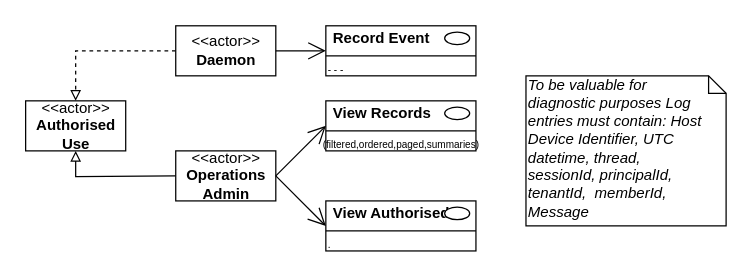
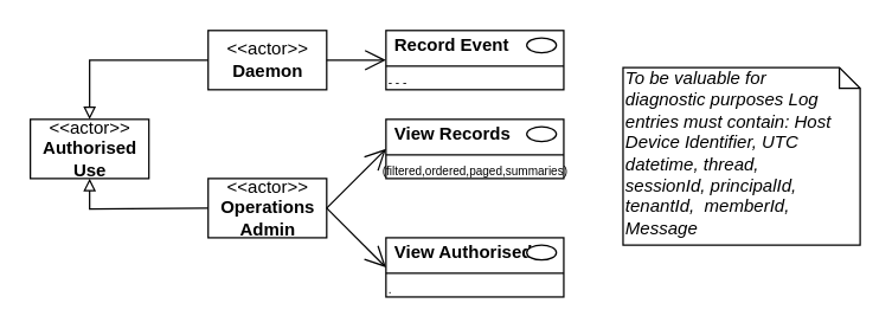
- <mxCell id="2" style="edgeStyle=orthogonalEdgeStyle;rounded=0;orthogonalLoop=1;jettySize=auto;html=1;endArrow=block;endFill=0;dashed=1;" edge="1" parent="1" source="3" target="4"><mxGeometry relative="1" as="geometry" /></mxCell>
+ <mxCell id="2" style="edgeStyle=orthogonalEdgeStyle;rounded=0;orthogonalLoop=1;jettySize=auto;html=1;endArrow=block;endFill=0;" edge="1" parent="1" source="3" target="4"><mxGeometry relative="1" as="geometry" /></mxCell>
- <mxCell id="26" value="To be valuable for diagnostic purposes Log entries must contain: Host Device Identifier, UTC datetime, thread, sessionId, principalId, tenantId,&amp;nbsp; memberId, Message&amp;nbsp;" style="shape=note;whiteSpace=wrap;html=1;size=14;verticalAlign=top;align=left;spacingTop=-6;strokeWidth=1;fontSize=12;fontStyle=2;spacingRight=16;" parent="25" vertex="1"><mxGeometry x="420" y="60" width="160" height="120" as="geometry" /></mxCell>
+ <mxCell id="26" value="To be valuable for diagnostic purposes Log entries must contain: Host Device Identifier, UTC datetime, thread, sessionId, principalId, tenantId,&amp;nbsp; memberId, Message&amp;nbsp;" style="shape=note;whiteSpace=wrap;html=1;size=14;verticalAlign=top;align=left;spacingTop=-6;strokeWidth=1;fontSize=12;fontStyle=2;spacingRight=16;" parent="25" vertex="1"><mxGeometry x="420" y="45" width="160" height="120" as="geometry" /></mxCell>
